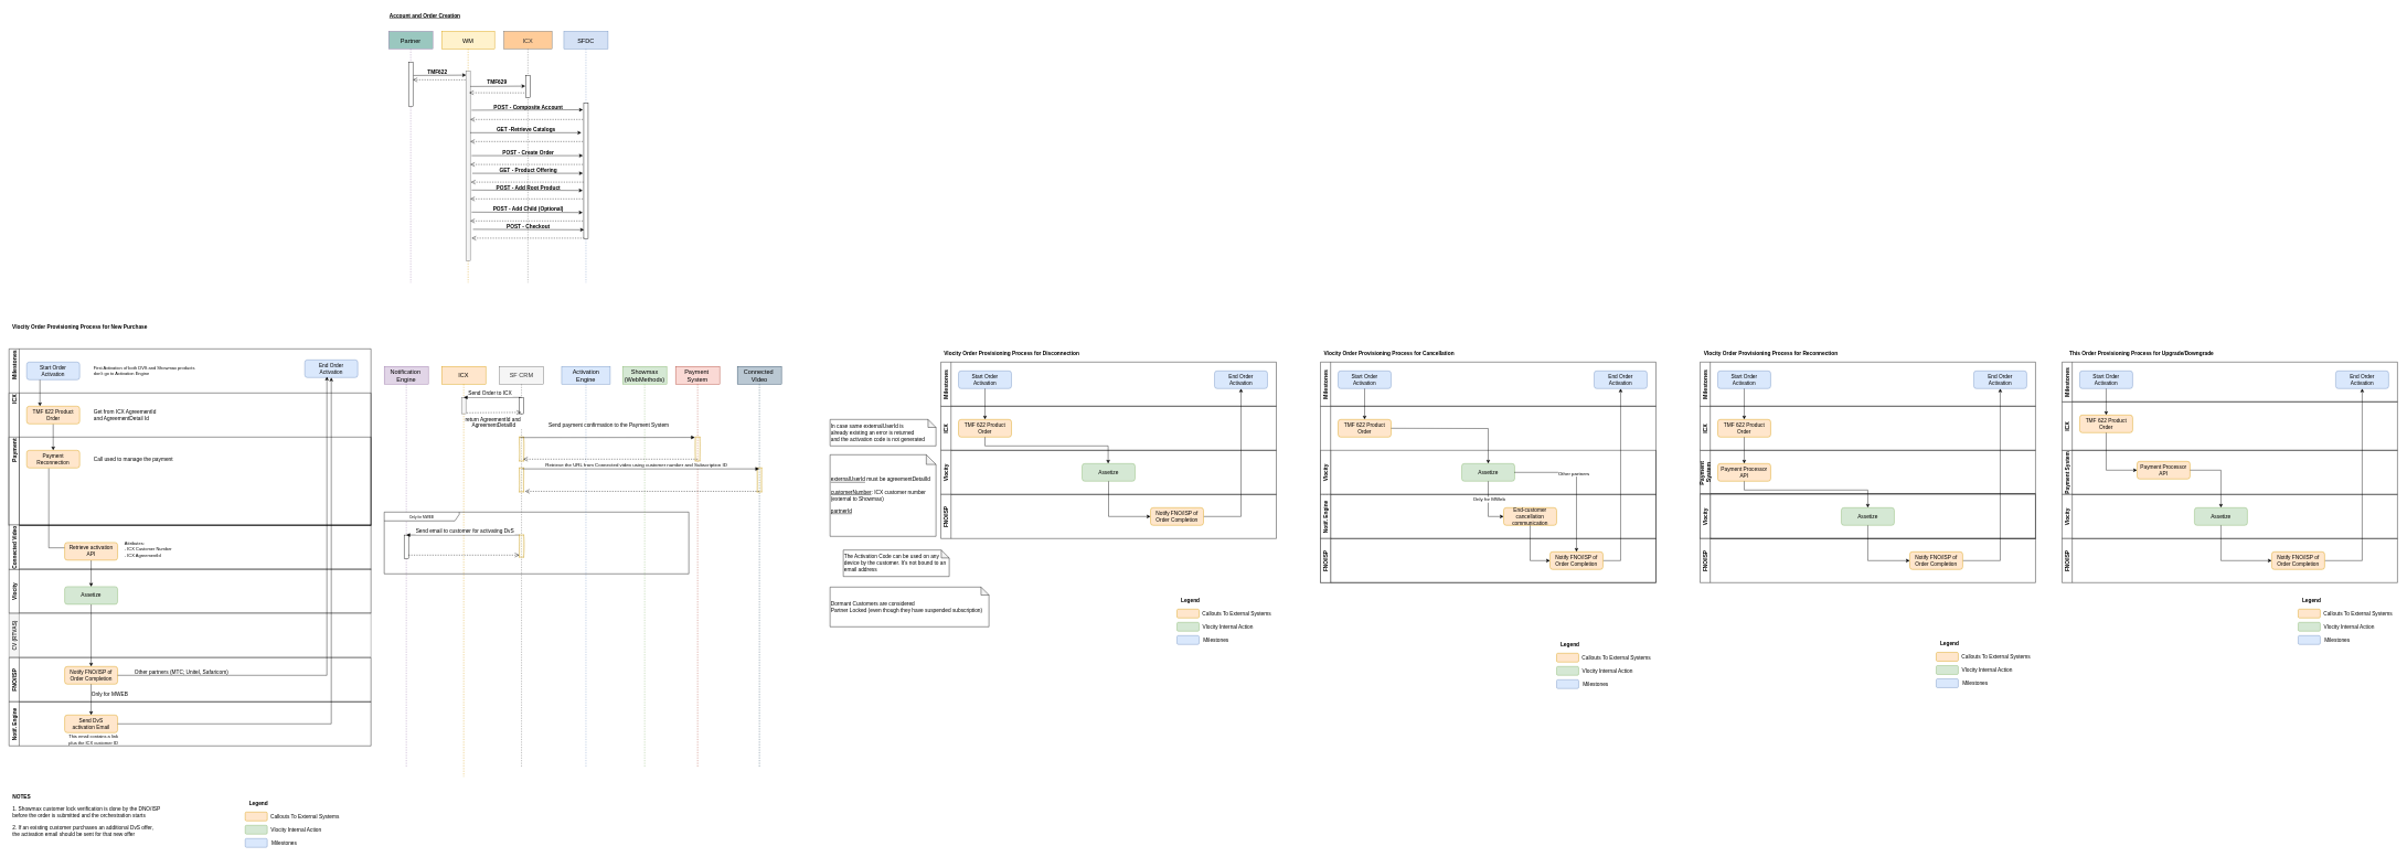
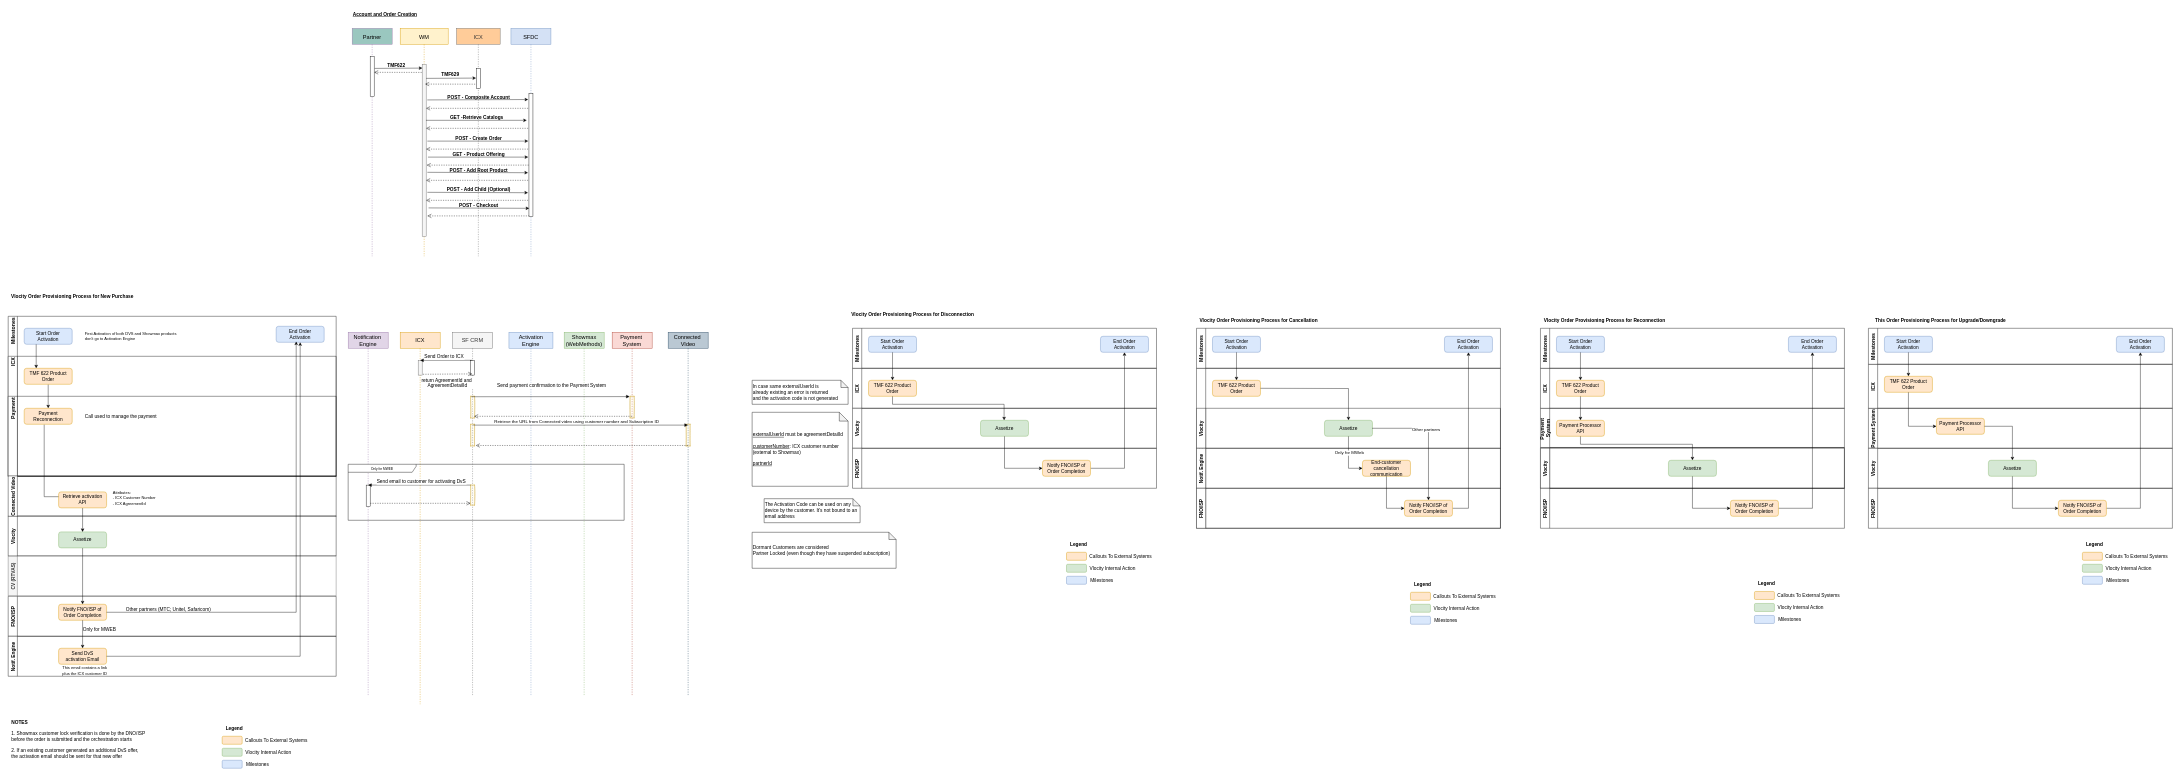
- <mxCell id="80" value="&lt;b&gt;Vlocity Order Provisioning Process for Disconnection&lt;br&gt;&lt;/b&gt;" style="text;html=1;align=center;verticalAlign=middle;resizable=0;points=[];autosize=1;strokeColor=none;" parent="1" vertex="1"><mxGeometry x="2131" y="790" width="320" height="20" as="geometry" /></mxCell>
+ <mxCell id="80" value="&lt;b&gt;Vlocity Order Provisioning Process for Disconnection&lt;br&gt;&lt;/b&gt;" style="text;html=1;align=center;verticalAlign=middle;resizable=0;points=[];autosize=1;strokeColor=none;" parent="1" vertex="1"><mxGeometry x="2121" y="775" width="320" height="20" as="geometry" /></mxCell>
- <mxCell id="26" value="Get from ICX AgreementId&lt;br&gt;and AgreementDetail Id&lt;br&gt;" style="text;html=1;align=left;verticalAlign=middle;resizable=0;points=[];autosize=1;strokeColor=none;fillColor=none;" parent="23" vertex="1"><mxGeometry x="190" y="35" width="160" height="30" as="geometry" /></mxCell>
- <mxCell id="211" value="Other partners (MTC; Unitel, Safaricom)" style="text;html=1;align=center;verticalAlign=middle;resizable=0;points=[];autosize=1;strokeColor=none;fillColor=none;" parent="1" vertex="1"><mxGeometry x="290" y="1508" width="240" height="30" as="geometry" /></mxCell>
+ <mxCell id="211" value="Other partners (MTC; Unitel, Safaricom)" style="text;html=1;align=center;verticalAlign=middle;resizable=0;points=[];autosize=1;strokeColor=none;fillColor=none;" parent="1" vertex="1"><mxGeometry x="300" y="1508" width="240" height="30" as="geometry" /></mxCell>
- <mxCell id="7" value="&lt;div style=&quot;font-size: 12px&quot; align=&quot;left&quot;&gt;&lt;font style=&quot;font-size: 12px&quot;&gt;&lt;b&gt;NOTES&lt;/b&gt;&lt;/font&gt;&lt;/div&gt;&lt;div style=&quot;font-size: 12px&quot; align=&quot;left&quot;&gt;&lt;font style=&quot;font-size: 12px&quot;&gt;&lt;br&gt;&lt;/font&gt;&lt;/div&gt;&lt;div style=&quot;font-size: 12px&quot; align=&quot;left&quot;&gt;&lt;font style=&quot;font-size: 12px&quot;&gt;1. Showmax customer lock verification is done by the DNO/ISP&lt;/font&gt;&lt;/div&gt;&lt;div style=&quot;font-size: 12px&quot; align=&quot;left&quot;&gt;&lt;span style=&quot;text-align: center&quot;&gt;before the order is submitted and the orchestration starts&lt;/span&gt;&lt;/div&gt;&lt;div style=&quot;font-size: 12px&quot; align=&quot;left&quot;&gt;&lt;span style=&quot;text-align: center&quot;&gt;&lt;br&gt;&lt;/span&gt;&lt;/div&gt;&lt;div style=&quot;font-size: 12px&quot; align=&quot;left&quot;&gt;&lt;span style=&quot;text-align: center&quot;&gt;2. If an existing customer purchases an additional DvS offer,&amp;nbsp;&lt;/span&gt;&lt;/div&gt;&lt;div style=&quot;font-size: 12px&quot; align=&quot;left&quot;&gt;&lt;span style=&quot;text-align: center&quot;&gt;the activation email should be sent for that new offer&lt;/span&gt;&lt;/div&gt;&lt;div style=&quot;font-size: 12px&quot; align=&quot;left&quot;&gt;&lt;font style=&quot;font-size: 12px&quot;&gt;&lt;br&gt;&lt;/font&gt;&lt;/div&gt;" style="text;html=1;resizable=0;autosize=1;align=center;verticalAlign=middle;points=[];fillColor=none;strokeColor=none;rounded=0;dashed=1;fontSize=10;" parent="1" vertex="1"><mxGeometry x="20" y="1805" width="350" height="100" as="geometry" /></mxCell>
+ <mxCell id="7" value="&lt;div style=&quot;font-size: 12px&quot; align=&quot;left&quot;&gt;&lt;font style=&quot;font-size: 12px&quot;&gt;&lt;b&gt;NOTES&lt;/b&gt;&lt;/font&gt;&lt;/div&gt;&lt;div style=&quot;font-size: 12px&quot; align=&quot;left&quot;&gt;&lt;font style=&quot;font-size: 12px&quot;&gt;&lt;br&gt;&lt;/font&gt;&lt;/div&gt;&lt;div style=&quot;font-size: 12px&quot; align=&quot;left&quot;&gt;&lt;font style=&quot;font-size: 12px&quot;&gt;1. Showmax customer lock verification is done by the DNO/ISP&lt;/font&gt;&lt;/div&gt;&lt;div style=&quot;font-size: 12px&quot; align=&quot;left&quot;&gt;&lt;span style=&quot;text-align: center&quot;&gt;before the order is submitted and the orchestration starts&lt;/span&gt;&lt;/div&gt;&lt;div style=&quot;font-size: 12px&quot; align=&quot;left&quot;&gt;&lt;span style=&quot;text-align: center&quot;&gt;&lt;br&gt;&lt;/span&gt;&lt;/div&gt;&lt;div style=&quot;font-size: 12px&quot; align=&quot;left&quot;&gt;&lt;span style=&quot;text-align: center&quot;&gt;2. If an existing customer generated an additional DvS offer,&amp;nbsp;&lt;/span&gt;&lt;/div&gt;&lt;div style=&quot;font-size: 12px&quot; align=&quot;left&quot;&gt;&lt;span style=&quot;text-align: center&quot;&gt;the activation email should be sent for that new offer&lt;/span&gt;&lt;/div&gt;&lt;div style=&quot;font-size: 12px&quot; align=&quot;left&quot;&gt;&lt;font style=&quot;font-size: 12px&quot;&gt;&lt;br&gt;&lt;/font&gt;&lt;/div&gt;" style="text;html=1;resizable=0;autosize=1;align=center;verticalAlign=middle;points=[];fillColor=none;strokeColor=none;rounded=0;dashed=1;fontSize=10;" parent="1" vertex="1"><mxGeometry x="20" y="1805" width="350" height="100" as="geometry" /></mxCell>
